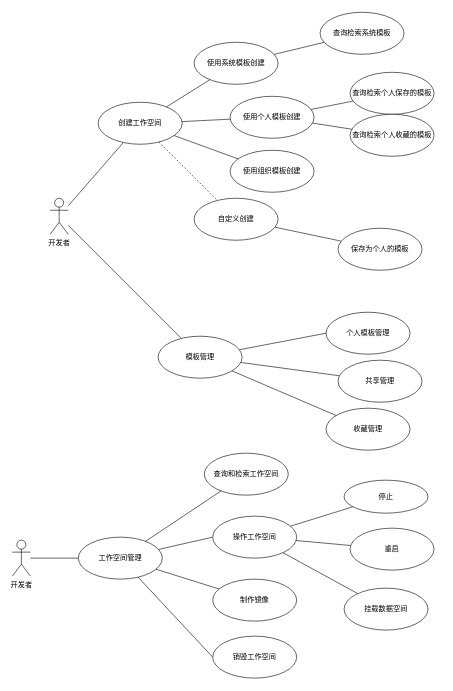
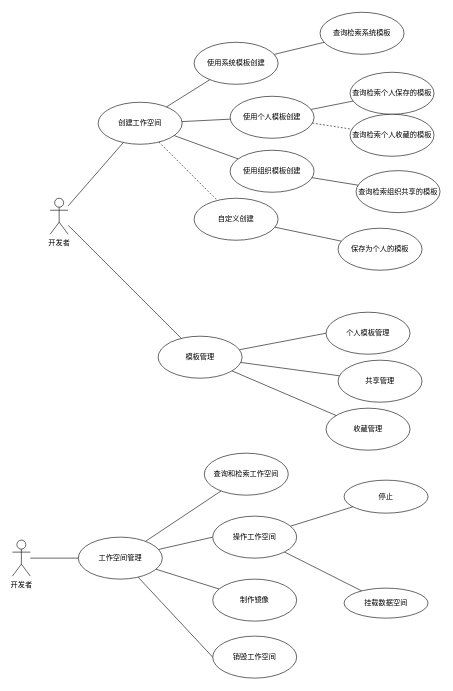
- <mxCell id="17" style="edgeStyle=none;html=1;endArrow=none;endFill=0;" parent="1" source="18" target="30" edge="1"><mxGeometry relative="1" as="geometry" /></mxCell>
+ <mxCell id="17" style="edgeStyle=none;html=1;endArrow=none;endFill=0;dashed=1;" parent="1" source="18" target="30" edge="1"><mxGeometry relative="1" as="geometry" /></mxCell>
+ <mxCell id="19" style="edgeStyle=none;html=1;endArrow=none;endFill=0;" parent="1" source="20" target="23" edge="1"><mxGeometry relative="1" as="geometry" /></mxCell>
+ <mxCell id="23" value="查询检索组织共享的模板" style="ellipse;whiteSpace=wrap;html=1;" parent="1" vertex="1"><mxGeometry x="593" y="284" width="140" height="70" as="geometry" /></mxCell>
- <mxCell id="39" style="edgeStyle=none;html=1;endArrow=none;endFill=0;" parent="1" source="42" target="45" edge="1"><mxGeometry relative="1" as="geometry" /></mxCell>
- <mxCell id="45" value="重启" style="ellipse;whiteSpace=wrap;html=1;" parent="1" vertex="1"><mxGeometry x="583" y="880" width="140" height="70" as="geometry" /></mxCell>
- <mxCell id="47" value="挂载数据空间" style="ellipse;whiteSpace=wrap;html=1;" parent="1" vertex="1"><mxGeometry x="573" y="980" width="140" height="70" as="geometry" /></mxCell>
+ <mxCell id="47" value="挂载数据空间" style="ellipse;whiteSpace=wrap;html=1;" parent="1" vertex="1"><mxGeometry x="573" y="980" width="140" height="50" as="geometry" /></mxCell>
